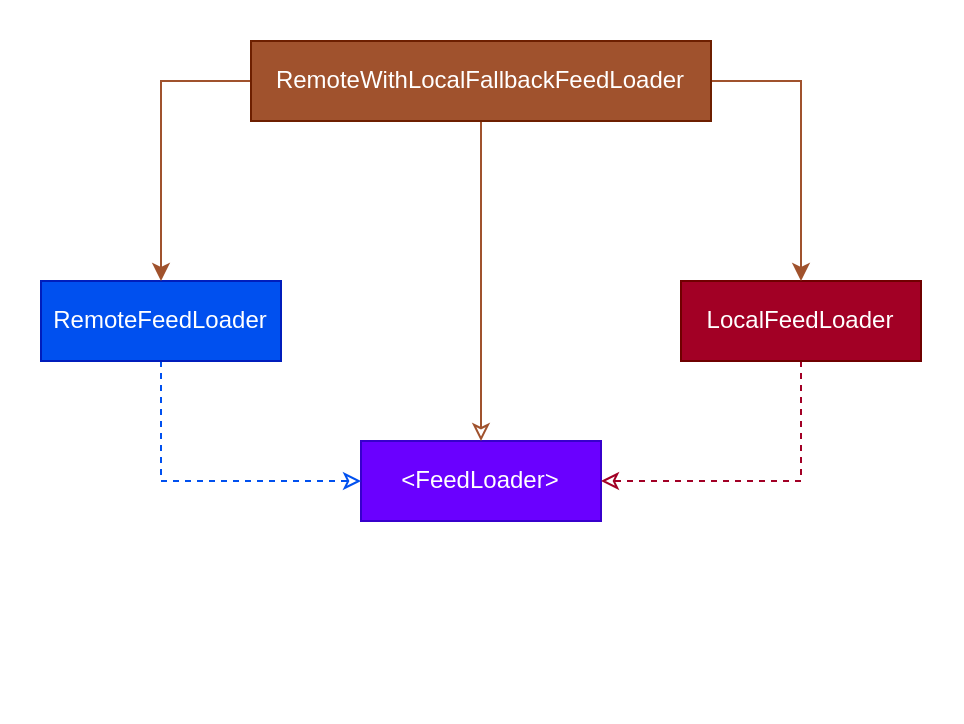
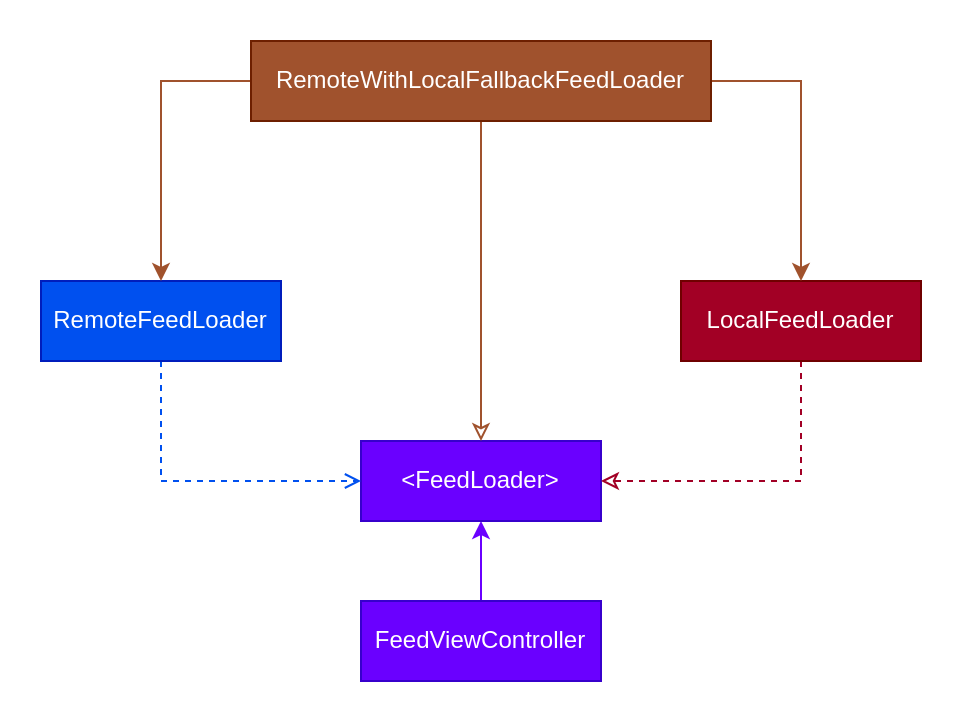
- <mxCell id="5" style="edgeStyle=orthogonalEdgeStyle;rounded=0;orthogonalLoop=1;jettySize=auto;html=1;exitX=0.5;exitY=1;exitDx=0;exitDy=0;entryX=0;entryY=0.5;entryDx=0;entryDy=0;endFill=0;dashed=1;strokeColor=#0050EF;" edge="1" parent="1" source="6" target="4"><mxGeometry relative="1" as="geometry" /></mxCell>
+ <mxCell id="5" style="edgeStyle=orthogonalEdgeStyle;rounded=0;orthogonalLoop=1;jettySize=auto;html=1;exitX=0.5;exitY=1;exitDx=0;exitDy=0;entryX=0;entryY=0.5;entryDx=0;entryDy=0;endFill=0;dashed=1;strokeColor=#0050EF;endArrow=open;" edge="1" parent="1" source="6" target="4"><mxGeometry relative="1" as="geometry" /></mxCell>
+ <mxCell id="2" style="edgeStyle=orthogonalEdgeStyle;rounded=0;orthogonalLoop=1;jettySize=auto;html=1;entryX=0.5;entryY=1;entryDx=0;entryDy=0;endFill=1;strokeColor=#6A00FF;" edge="1" parent="1" source="3" target="4"><mxGeometry relative="1" as="geometry" /></mxCell>
+ <mxCell id="3" value="FeedViewController" style="rounded=0;whiteSpace=wrap;html=1;fillColor=#6a00ff;fontColor=#ffffff;strokeColor=#3700CC;" vertex="1" parent="1"><mxGeometry x="180" y="300" width="120" height="40" as="geometry" /></mxCell>
